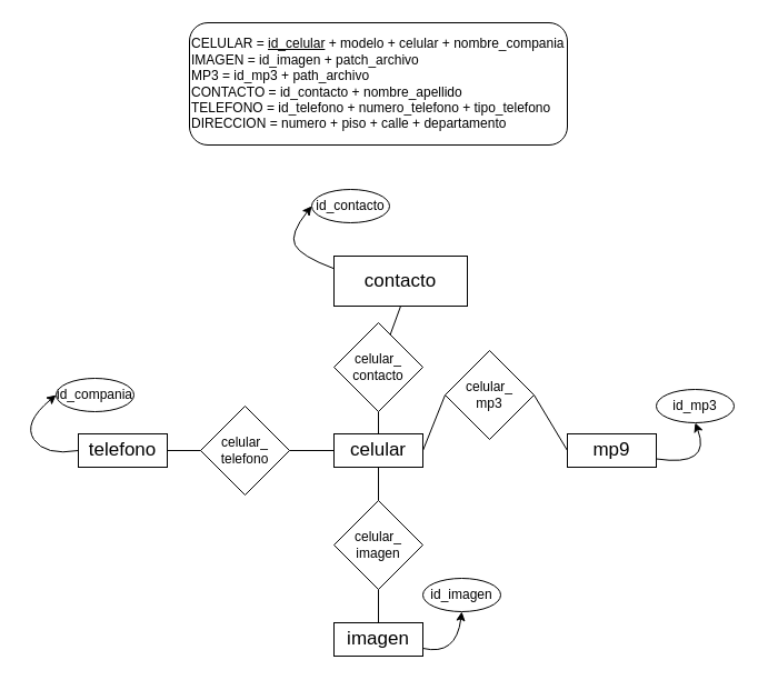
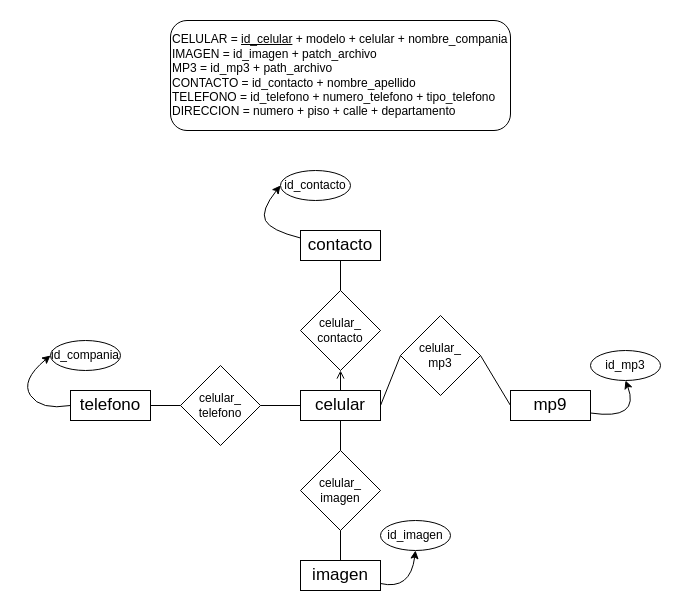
- <mxCell id="8" value="&lt;span style=&quot;font-size: 17px;&quot;&gt;contacto&lt;/span&gt;" style="rounded=0;whiteSpace=wrap;html=1;" vertex="1" parent="1"><mxGeometry x="300" y="230" width="120" height="45" as="geometry" /></mxCell>
+ <mxCell id="8" value="&lt;span style=&quot;font-size: 17px;&quot;&gt;contacto&lt;/span&gt;" style="rounded=0;whiteSpace=wrap;html=1;" vertex="1" parent="1"><mxGeometry x="300" y="230" width="80" height="30" as="geometry" /></mxCell>
- <mxCell id="10" value="" style="endArrow=none;html=1;rounded=0;exitX=0.5;exitY=0;exitDx=0;exitDy=0;entryX=0.5;entryY=1;entryDx=0;entryDy=0;" edge="1" parent="1" source="4" target="9"><mxGeometry width="50" height="50" relative="1" as="geometry"><mxPoint x="60" y="410" as="sourcePoint" /><mxPoint x="110" y="360" as="targetPoint" /></mxGeometry></mxCell>
+ <mxCell id="10" value="" style="endArrow=open;html=1;rounded=0;exitX=0.5;exitY=0;exitDx=0;exitDy=0;entryX=0.5;entryY=1;entryDx=0;entryDy=0;" edge="1" parent="1" source="4" target="9"><mxGeometry width="50" height="50" relative="1" as="geometry"><mxPoint x="60" y="410" as="sourcePoint" /><mxPoint x="110" y="360" as="targetPoint" /></mxGeometry></mxCell>
